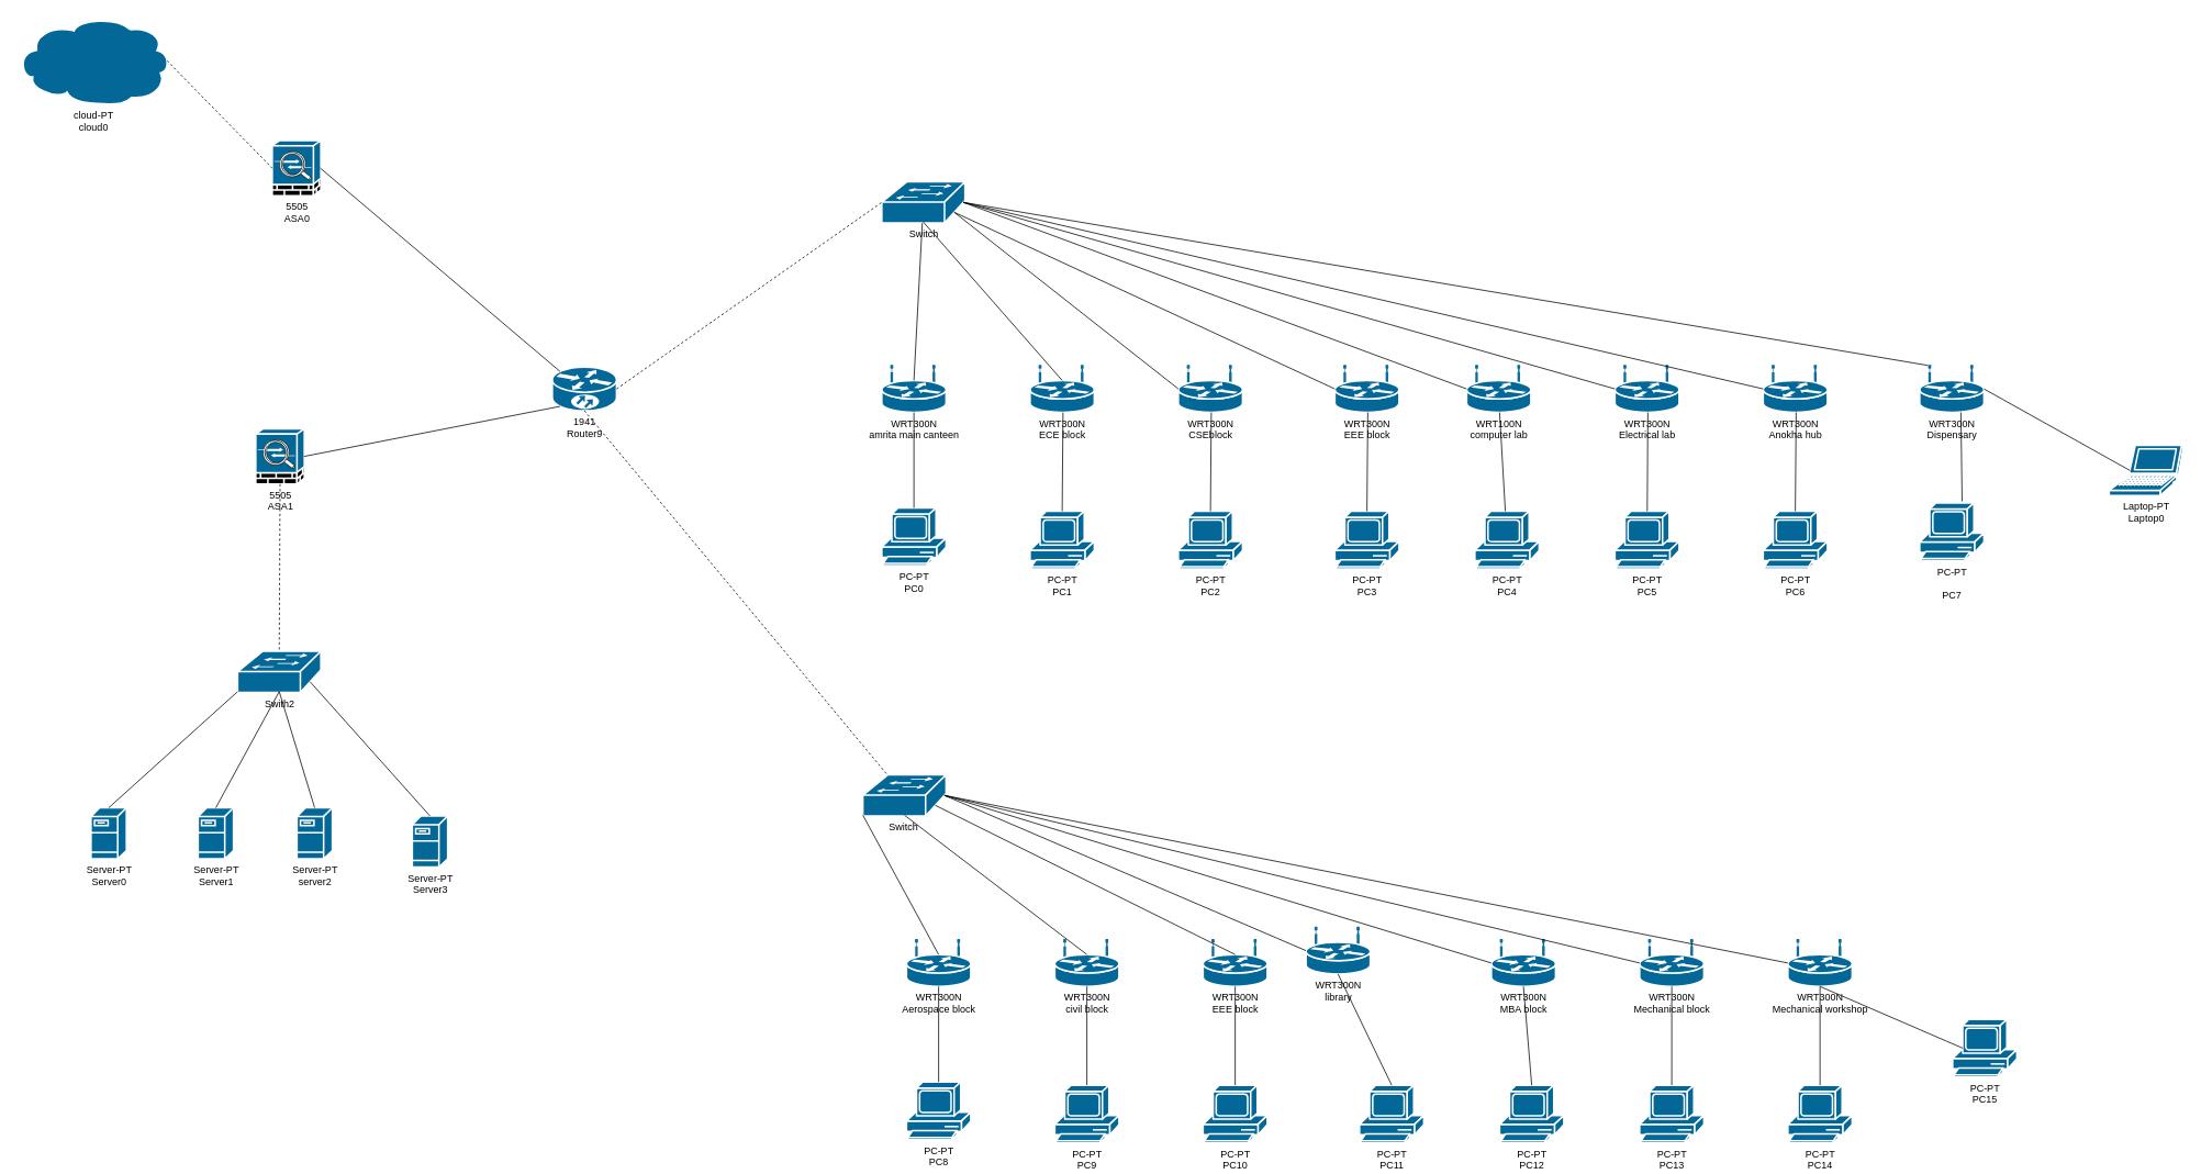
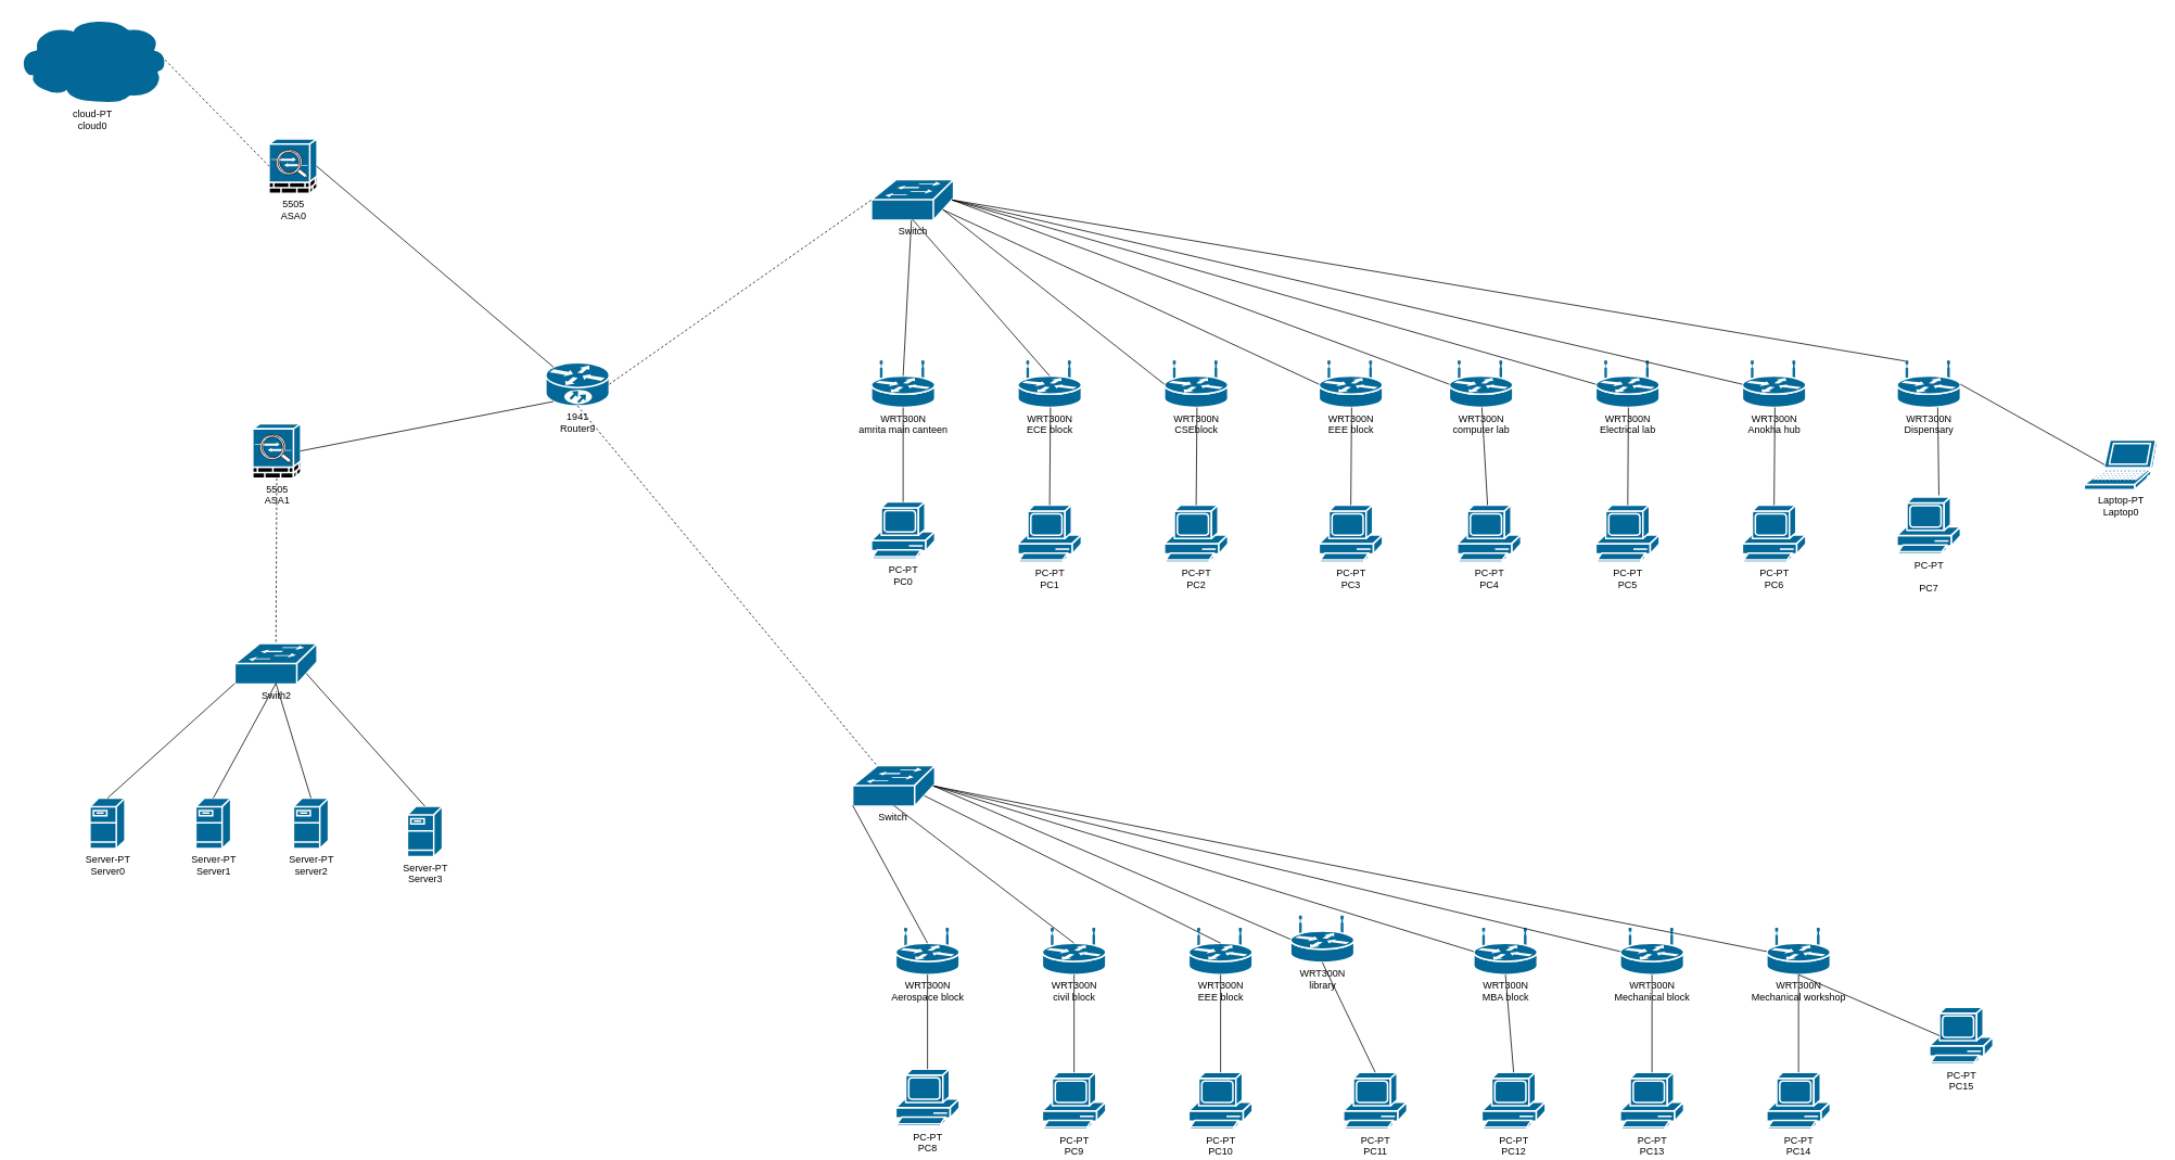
- <mxCell id="9" value="WRT100N&lt;br&gt;computer lab" parent="1" vertex="1" style="shape=mxgraph.cisco.routers.wireless_router;html=1;pointerEvents=1;dashed=0;fillColor=#036897;strokeColor=#ffffff;strokeWidth=2;verticalLabelPosition=bottom;verticalAlign=top;align=center;outlineConnect=0;"><mxGeometry as="geometry" height="57" width="78" y="443" x="1780" /></mxCell>
+ <mxCell id="9" value="WRT300N&lt;br&gt;computer lab" parent="1" vertex="1" style="shape=mxgraph.cisco.routers.wireless_router;html=1;pointerEvents=1;dashed=0;fillColor=#036897;strokeColor=#ffffff;strokeWidth=2;verticalLabelPosition=bottom;verticalAlign=top;align=center;outlineConnect=0;"><mxGeometry as="geometry" height="57" width="78" y="443" x="1780" /></mxCell>
